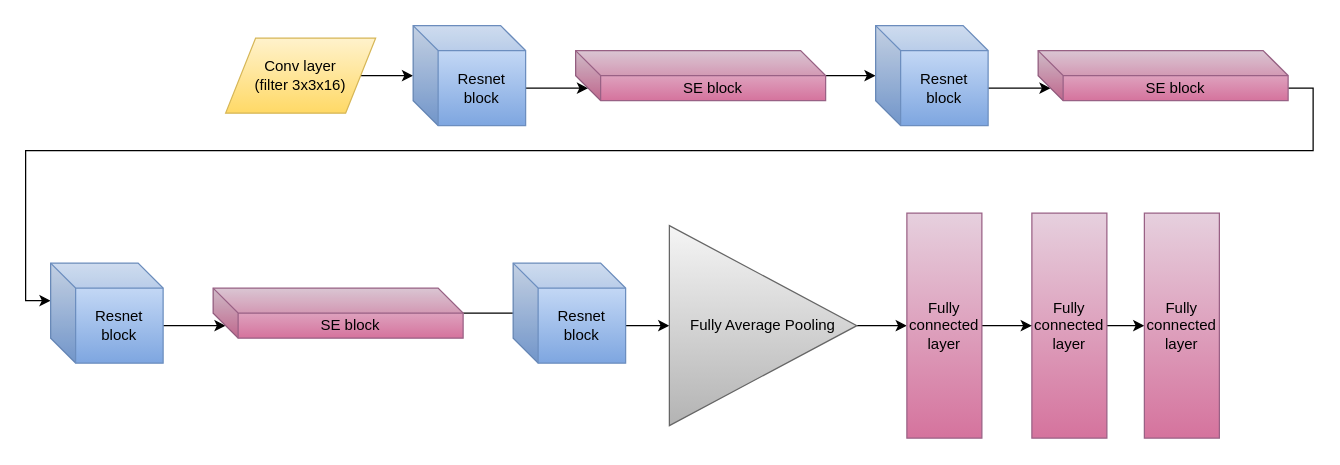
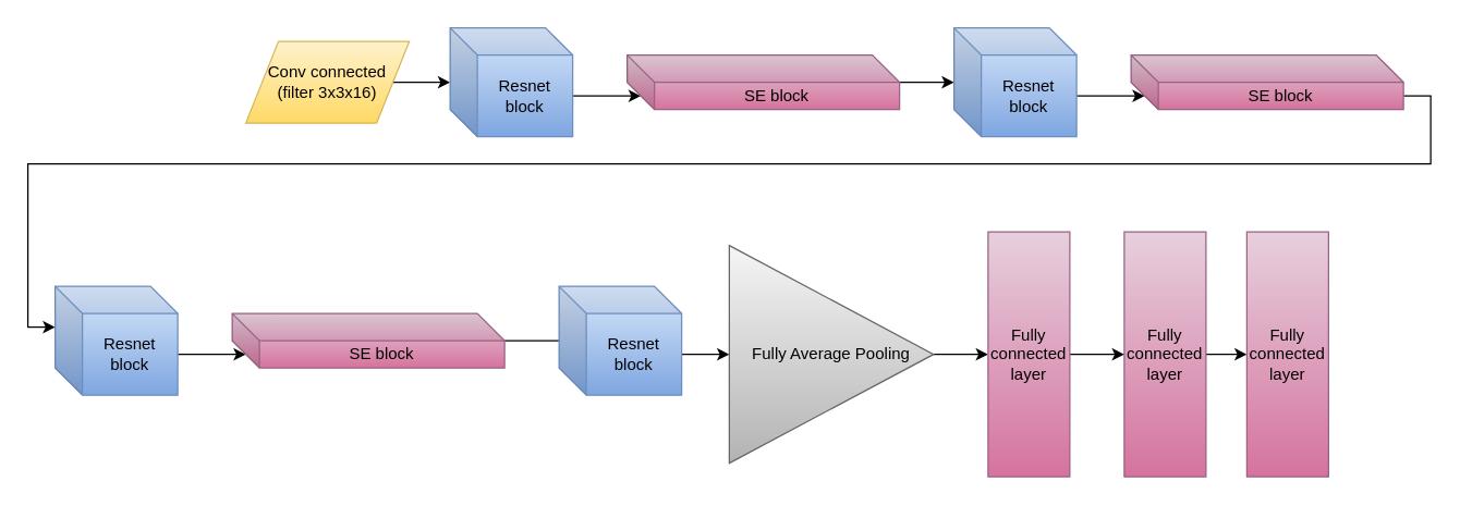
- <mxCell id="3" value="&lt;div&gt;Conv layer&lt;/div&gt;&lt;div&gt;(filter 3x3x16)&lt;br&gt;&lt;/div&gt;" style="shape=parallelogram;perimeter=parallelogramPerimeter;whiteSpace=wrap;html=1;fillColor=#fff2cc;strokeColor=#d6b656;gradientColor=#ffd966;" vertex="1" parent="1"><mxGeometry x="180" y="30" width="120" height="60" as="geometry" /></mxCell>
+ <mxCell id="3" value="&lt;div&gt;Conv connected&lt;/div&gt;&lt;div&gt;(filter 3x3x16)&lt;br&gt;&lt;/div&gt;" style="shape=parallelogram;perimeter=parallelogramPerimeter;whiteSpace=wrap;html=1;fillColor=#fff2cc;strokeColor=#d6b656;gradientColor=#ffd966;" vertex="1" parent="1"><mxGeometry x="180" y="30" width="120" height="60" as="geometry" /></mxCell>
